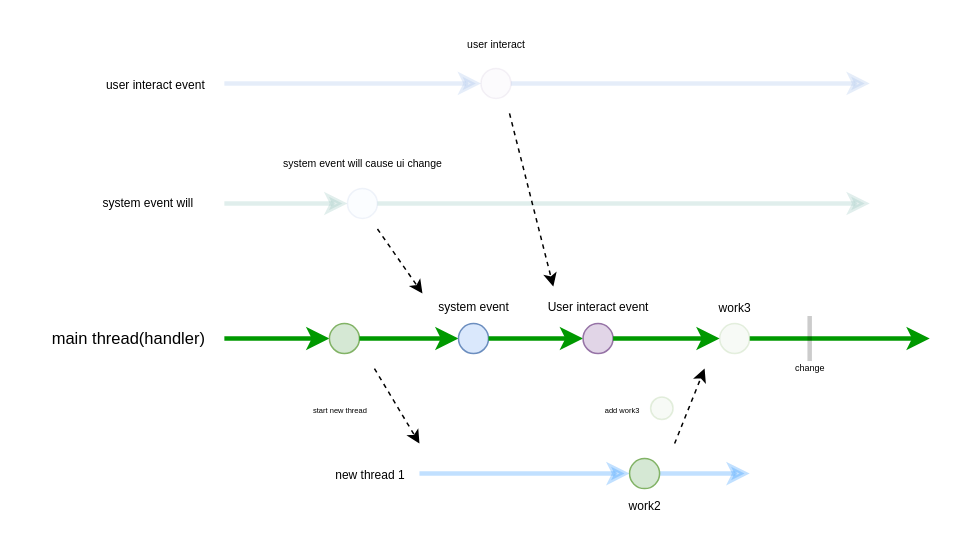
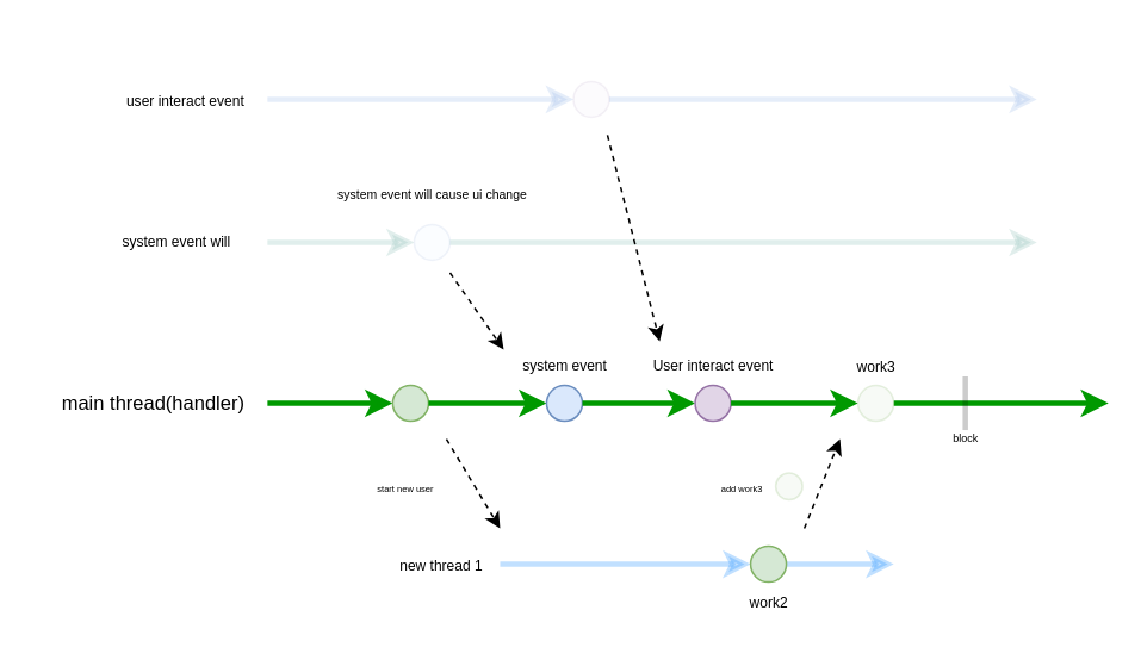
- <mxCell id="38" value="user interact" style="text;html=1;align=center;verticalAlign=middle;resizable=0;points=[];autosize=1;strokeColor=none;fillColor=none;fontSize=7;" parent="1" vertex="1"><mxGeometry x="300" y="20" width="60" height="20" as="geometry" /></mxCell>
- <mxCell id="26" value="change" style="text;html=1;align=center;verticalAlign=middle;resizable=0;points=[];autosize=1;strokeColor=none;fillColor=none;fontSize=6;" parent="1" vertex="1"><mxGeometry x="519" y="235" width="40" height="20" as="geometry" /></mxCell>
+ <mxCell id="26" value="block" style="text;html=1;align=center;verticalAlign=middle;resizable=0;points=[];autosize=1;strokeColor=none;fillColor=none;fontSize=6;" parent="1" vertex="1"><mxGeometry x="519" y="235" width="40" height="20" as="geometry" /></mxCell>
- <mxCell id="11" value="start new thread" style="text;html=1;align=center;verticalAlign=middle;resizable=0;points=[];autosize=1;strokeColor=none;fillColor=none;fontSize=5;" parent="1" vertex="1"><mxGeometry x="196" y="262" width="60" height="20" as="geometry" /></mxCell>
+ <mxCell id="11" value="start new user" style="text;html=1;align=center;verticalAlign=middle;resizable=0;points=[];autosize=1;strokeColor=none;fillColor=none;fontSize=5;" parent="1" vertex="1"><mxGeometry x="196" y="262" width="60" height="20" as="geometry" /></mxCell>
